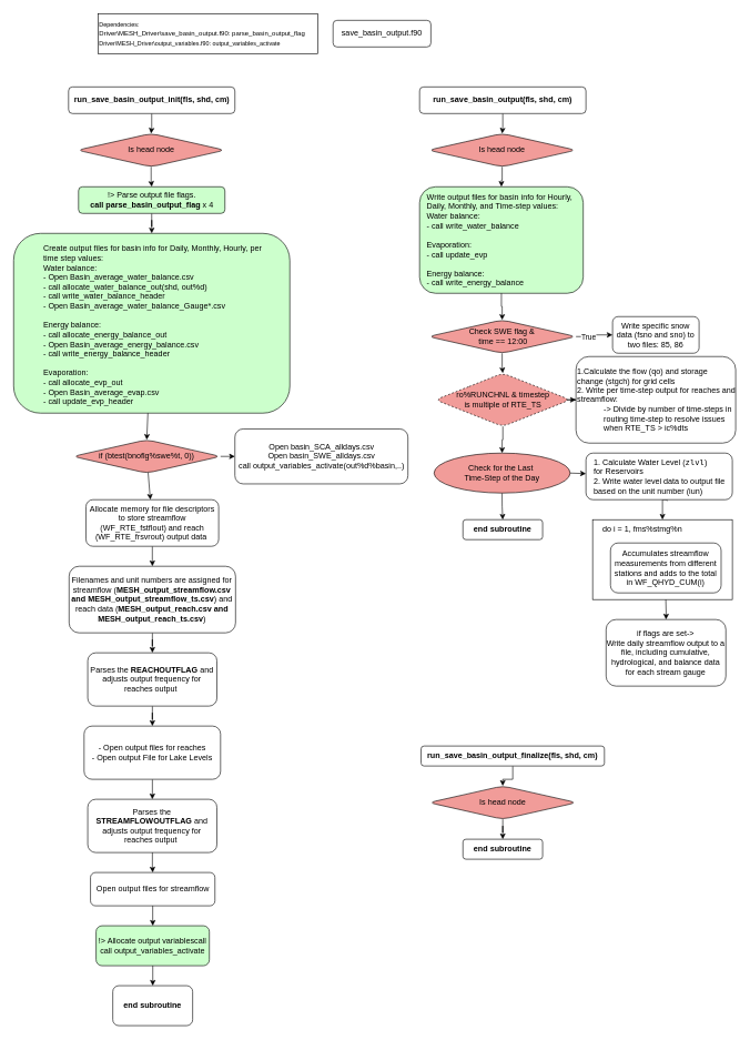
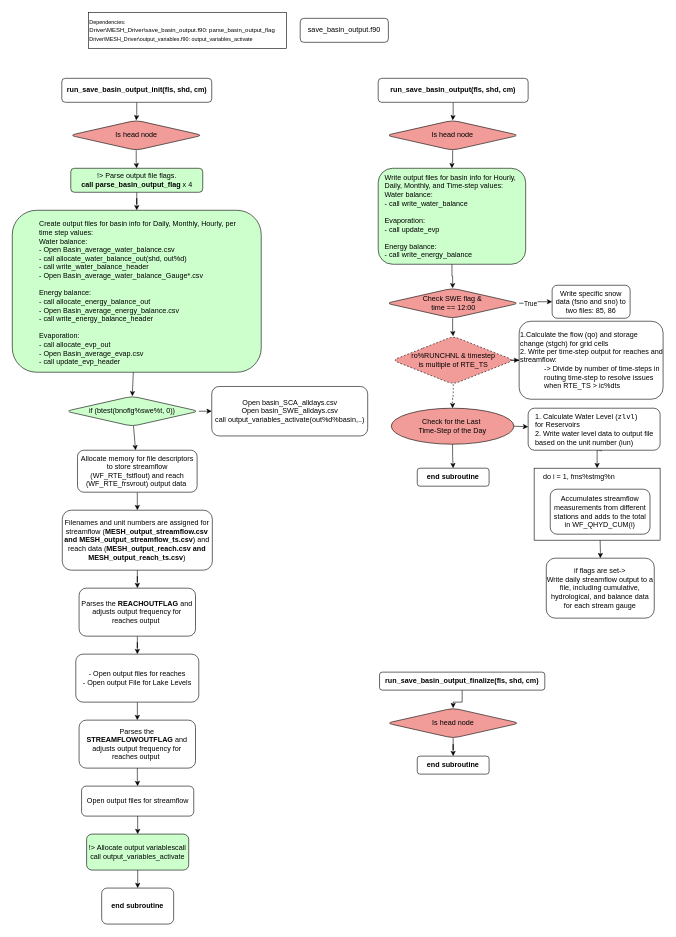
- <mxCell id="47" value="" style="edgeStyle=orthogonalEdgeStyle;rounded=0;orthogonalLoop=1;jettySize=auto;html=1;" parent="1" source="48" target="52" edge="1"><mxGeometry relative="1" as="geometry" /></mxCell>
+ <mxCell id="47" value="" style="edgeStyle=orthogonalEdgeStyle;rounded=0;orthogonalLoop=1;jettySize=auto;html=1;dashed=1;" parent="1" source="48" target="52" edge="1"><mxGeometry relative="1" as="geometry" /></mxCell>
- <mxCell id="15" value="&lt;span style=&quot;font-weight: 400;&quot;&gt;if (btest(bnoflg%swe%t, 0))&lt;/span&gt;" style="rhombus;whiteSpace=wrap;html=1;rounded=1;fontStyle=1;fillColor=#F19C99;" parent="1" vertex="1"><mxGeometry x="109.12" y="660" width="221.81" height="50" as="geometry" /></mxCell>
+ <mxCell id="15" value="&lt;span style=&quot;font-weight: 400;&quot;&gt;if (btest(bnoflg%swe%t, 0))&lt;/span&gt;" style="rhombus;whiteSpace=wrap;html=1;rounded=1;fontStyle=1;fillColor=#ccffcc;" parent="1" vertex="1"><mxGeometry x="109.12" y="660" width="221.81" height="50" as="geometry" /></mxCell>
